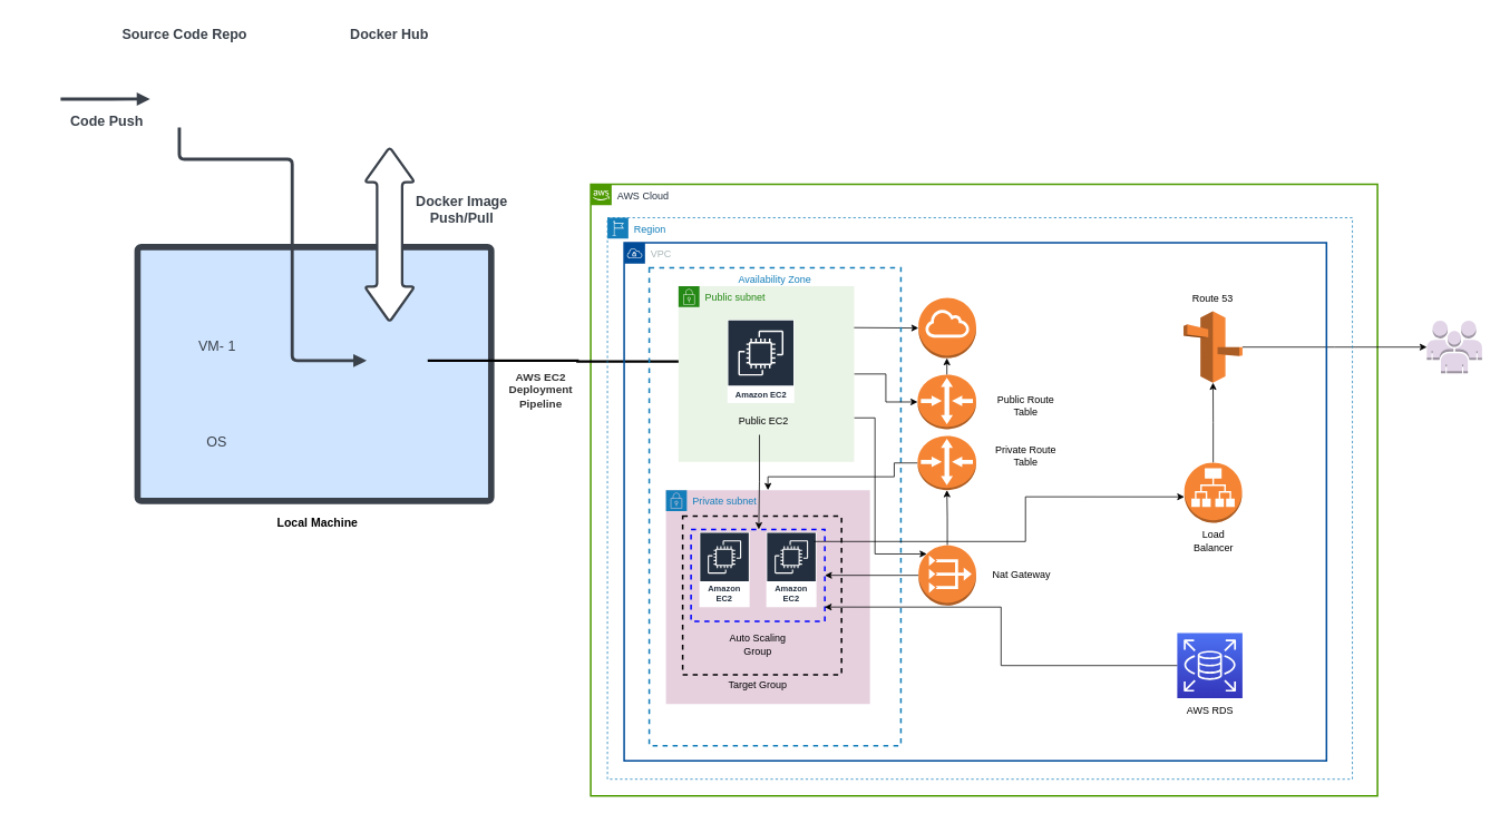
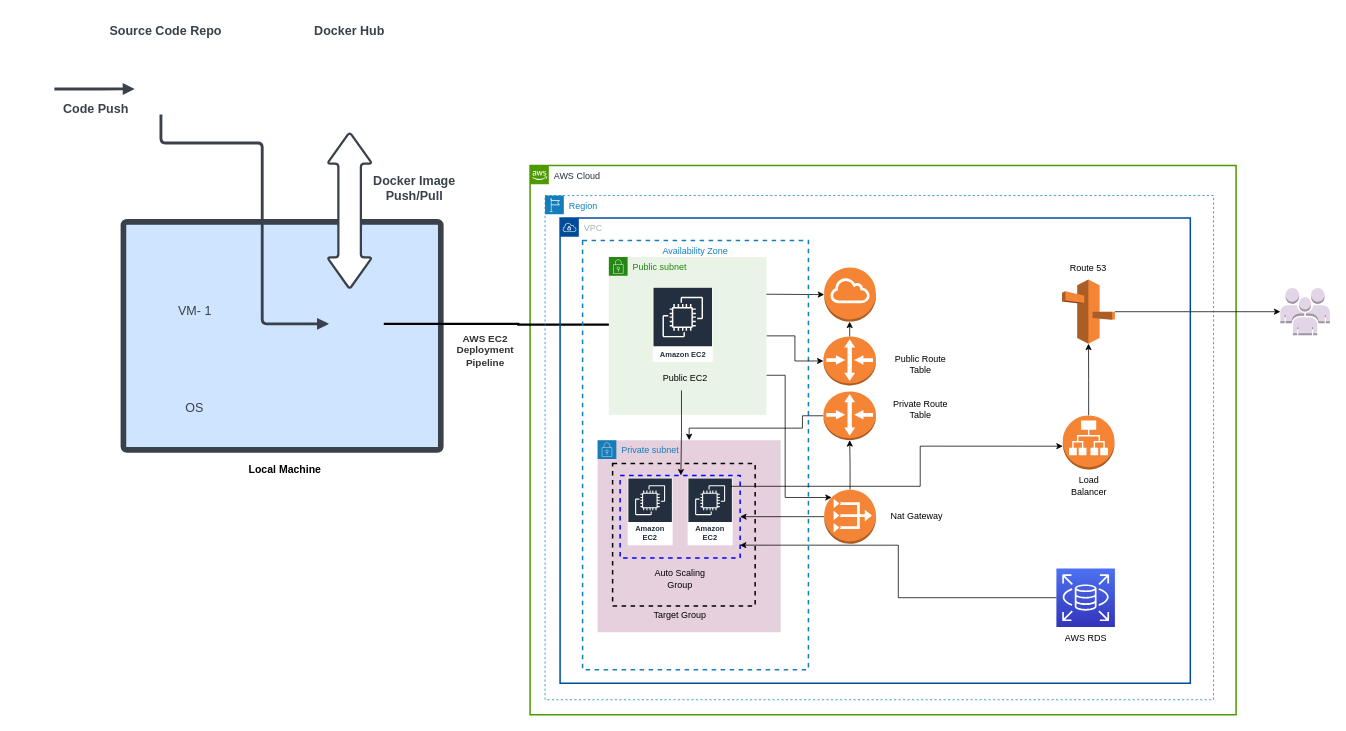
- <mxCell id="12" value="OS" style="html=1;overflow=block;blockSpacing=1;whiteSpace=wrap;fontSize=16.7;fontColor=#3a414a;spacing=3.8;strokeOpacity=0;fillOpacity=0;rounded=1;absoluteArcSize=1;arcSize=9;fillColor=#ffffff;strokeWidth=0.8;lucidId=~aT.bKo5OBzp;" parent="1" vertex="1"><mxGeometry x="229" y="511" width="60" height="35" as="geometry" /></mxCell>
+ <mxCell id="12" value="OS" style="html=1;overflow=block;blockSpacing=1;whiteSpace=wrap;fontSize=16.7;fontColor=#3a414a;spacing=3.8;strokeOpacity=0;fillOpacity=0;rounded=1;absoluteArcSize=1;arcSize=9;fillColor=#ffffff;strokeWidth=0.8;lucidId=~aT.bKo5OBzp;" parent="1" vertex="1"><mxGeometry x="229" y="526" width="60" height="35" as="geometry" /></mxCell>
